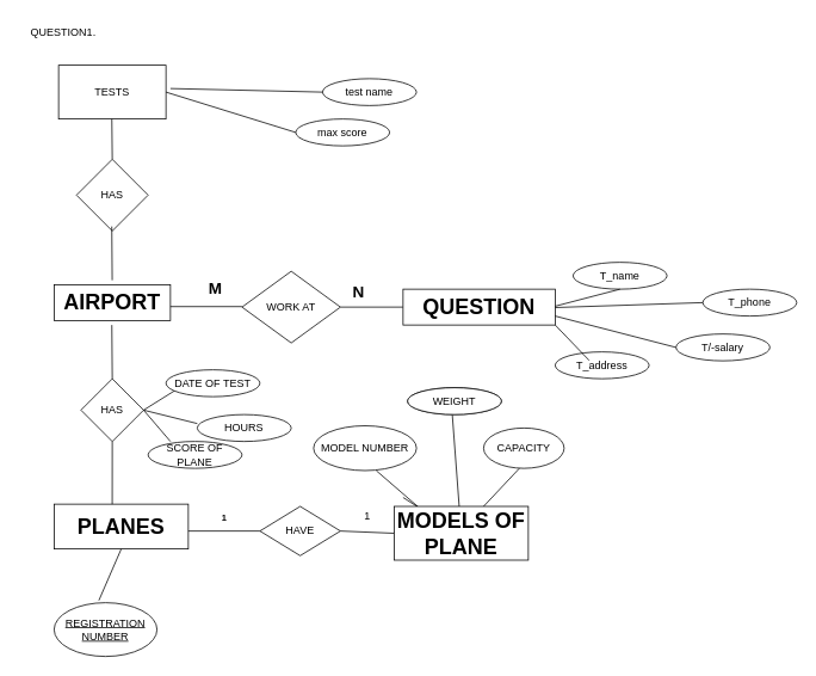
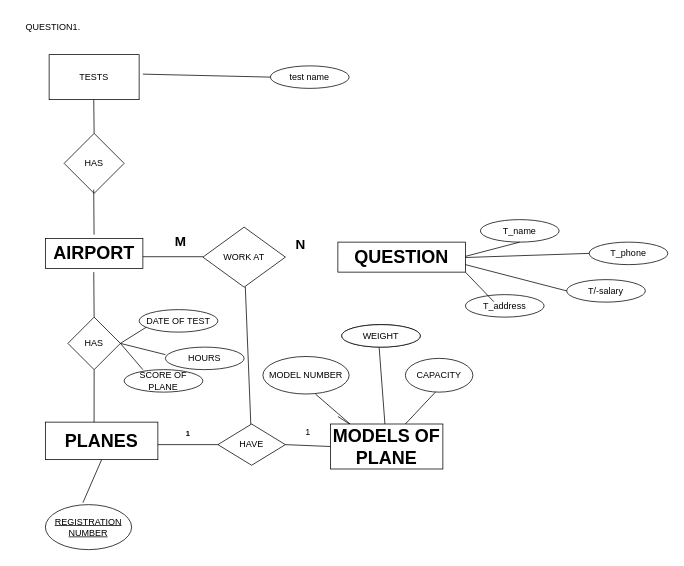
- <mxCell id="42" value="" style="endArrow=none;html=1;rounded=0;exitX=0;exitY=0.5;exitDx=0;exitDy=0;entryX=1;entryY=0.5;entryDx=0;entryDy=0;" edge="1" parent="1" source="40" target="35"><mxGeometry width="50" height="50" relative="1" as="geometry"><mxPoint x="230" y="112" as="sourcePoint" /><mxPoint x="65" y="117.5" as="targetPoint" /></mxGeometry></mxCell>
- <mxCell id="40" value="max score" style="ellipse;whiteSpace=wrap;html=1;" vertex="1" parent="1"><mxGeometry x="330" y="132" width="105" height="30" as="geometry" /></mxCell>
- <mxCell id="11" value="" style="endArrow=none;html=1;rounded=0;entryX=0;entryY=0.5;entryDx=0;entryDy=0;" parent="1" source="12" target="21" edge="1"><mxGeometry width="50" height="50" relative="1" as="geometry"><mxPoint x="410" y="404.46" as="sourcePoint" /><mxPoint x="410.77" y="302" as="targetPoint" /></mxGeometry></mxCell>
+ <mxCell id="11" value="" style="endArrow=none;html=1;rounded=0;" parent="1" source="12" target="7" edge="1"><mxGeometry width="50" height="50" relative="1" as="geometry"><mxPoint x="410" y="404.46" as="sourcePoint" /><mxPoint x="410.77" y="302" as="targetPoint" /></mxGeometry></mxCell>
